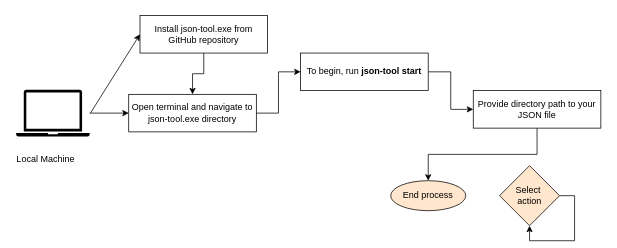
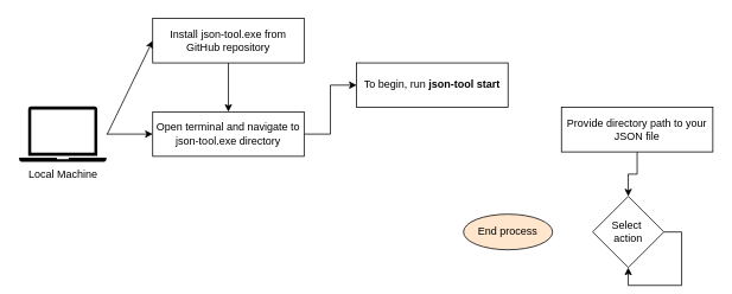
- <mxCell id="6" value="Install json-tool.exe from GitHub repository" style="rounded=0;whiteSpace=wrap;html=1;" vertex="1" parent="1"><mxGeometry x="186" y="20" width="170" height="50" as="geometry" /></mxCell>
+ <mxCell id="6" value="Install json-tool.exe from GitHub repository" style="rounded=0;whiteSpace=wrap;html=1;" vertex="1" parent="1"><mxGeometry x="171" y="20" width="170" height="50" as="geometry" /></mxCell>
- <mxCell id="9" style="edgeStyle=orthogonalEdgeStyle;rounded=0;orthogonalLoop=1;jettySize=auto;html=1;exitX=1;exitY=0.5;exitDx=0;exitDy=0;" edge="1" parent="1" source="10" target="13"><mxGeometry relative="1" as="geometry" /></mxCell>
- <mxCell id="12" style="edgeStyle=orthogonalEdgeStyle;rounded=0;orthogonalLoop=1;jettySize=auto;html=1;exitX=0.5;exitY=1;exitDx=0;exitDy=0;" edge="1" parent="1" source="13" target="16"><mxGeometry relative="1" as="geometry" /></mxCell>
+ <mxCell id="12" style="edgeStyle=orthogonalEdgeStyle;rounded=0;orthogonalLoop=1;jettySize=auto;html=1;exitX=0.5;exitY=1;exitDx=0;exitDy=0;entryX=0.5;entryY=0;entryDx=0;entryDy=0;" edge="1" parent="1" source="13" target="14"><mxGeometry relative="1" as="geometry" /></mxCell>
- <mxCell id="11" value="Local Machine" style="text;html=1;align=center;verticalAlign=middle;resizable=0;points=[];autosize=1;strokeColor=none;fillColor=none;" vertex="1" parent="1"><mxGeometry x="10" y="196" width="100" height="30" as="geometry" /></mxCell>
+ <mxCell id="11" value="Local Machine" style="text;html=1;align=center;verticalAlign=middle;resizable=0;points=[];autosize=1;strokeColor=none;fillColor=none;" vertex="1" parent="1"><mxGeometry x="20" y="181" width="100" height="30" as="geometry" /></mxCell>
- <mxCell id="14" value="Select&amp;nbsp;&lt;div&gt;action&lt;/div&gt;" style="rhombus;whiteSpace=wrap;html=1;fillColor=#ffe6cc;" vertex="1" parent="1"><mxGeometry x="665" y="220" width="80" height="80" as="geometry" /></mxCell>
+ <mxCell id="14" value="Select&amp;nbsp;&lt;div&gt;action&lt;/div&gt;" style="rhombus;whiteSpace=wrap;html=1;" vertex="1" parent="1"><mxGeometry x="665" y="220" width="80" height="80" as="geometry" /></mxCell>
